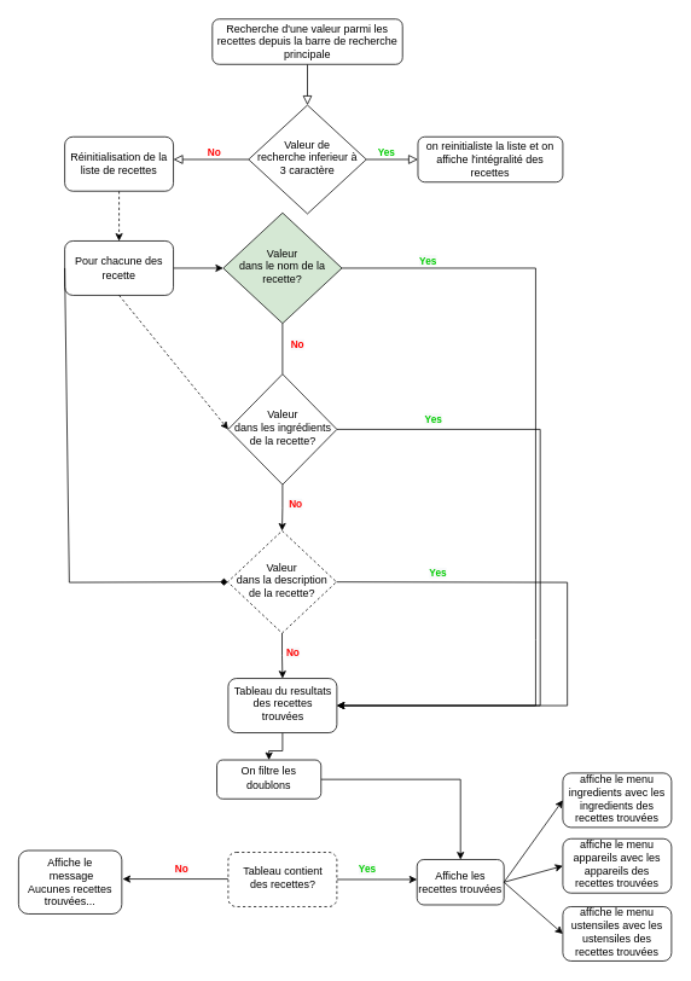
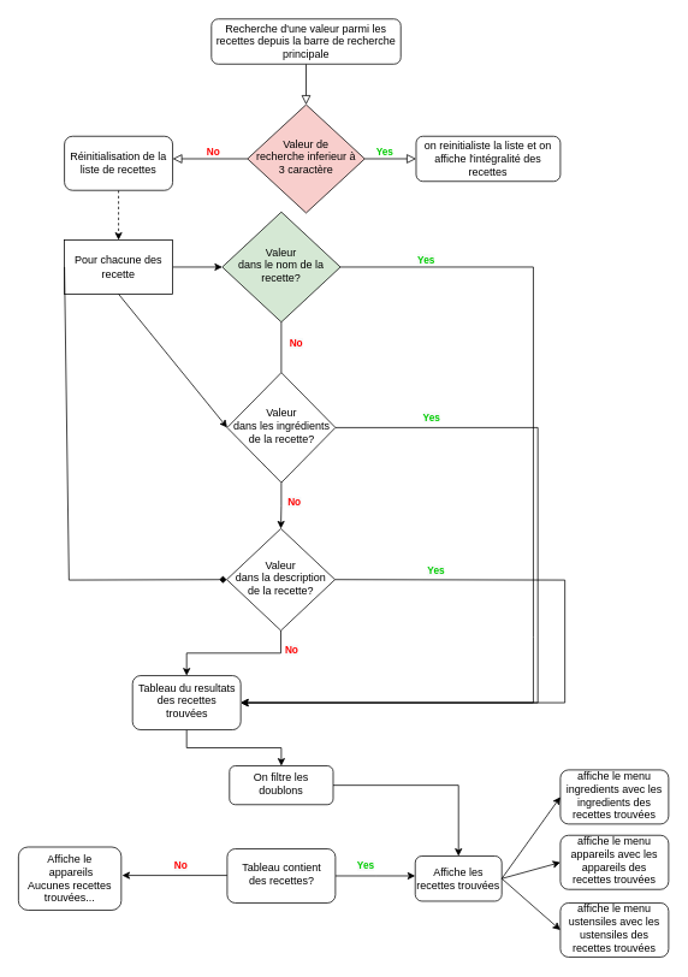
- <mxCell id="6" value="Valeur de &lt;br&gt;recherche inferieur à 3 caractère" style="rhombus;whiteSpace=wrap;html=1;shadow=0;fontFamily=Helvetica;fontSize=12;align=center;strokeWidth=1;spacing=6;spacingTop=-4;" vertex="1" parent="1"><mxGeometry x="274" y="115" width="130" height="120" as="geometry" /></mxCell>
+ <mxCell id="6" value="Valeur de &lt;br&gt;recherche inferieur à 3 caractère" style="rhombus;whiteSpace=wrap;html=1;shadow=0;fontFamily=Helvetica;fontSize=12;align=center;strokeWidth=1;spacing=6;spacingTop=-4;fillColor=#f8cecc;" vertex="1" parent="1"><mxGeometry x="274" y="115" width="130" height="120" as="geometry" /></mxCell>
- <mxCell id="17" value="Pour chacune des recette" style="rounded=1;whiteSpace=wrap;html=1;" vertex="1" parent="1"><mxGeometry x="71" y="265" width="120" height="60" as="geometry" /></mxCell>
+ <mxCell id="17" value="Pour chacune des recette" style="whiteSpace=wrap;html=1;rounded=0;" vertex="1" parent="1"><mxGeometry x="71" y="265" width="120" height="60" as="geometry" /></mxCell>
- <mxCell id="18" value="" style="endArrow=classic;html=1;rounded=0;exitX=0.5;exitY=1;exitDx=0;exitDy=0;entryX=0;entryY=0.5;entryDx=0;entryDy=0;dashed=1;" edge="1" parent="1" source="17" target="13"><mxGeometry width="50" height="50" relative="1" as="geometry"><mxPoint x="331" y="360" as="sourcePoint" /><mxPoint x="381" y="310" as="targetPoint" /></mxGeometry></mxCell>
+ <mxCell id="18" value="" style="endArrow=classic;html=1;rounded=0;exitX=0.5;exitY=1;exitDx=0;exitDy=0;entryX=0;entryY=0.5;entryDx=0;entryDy=0;" edge="1" parent="1" source="17" target="13"><mxGeometry width="50" height="50" relative="1" as="geometry"><mxPoint x="331" y="360" as="sourcePoint" /><mxPoint x="381" y="310" as="targetPoint" /></mxGeometry></mxCell>
- <mxCell id="15" value="Valeur &lt;br&gt;dans la description de la recette?" style="rhombus;whiteSpace=wrap;html=1;shadow=0;fontFamily=Helvetica;fontSize=12;align=center;strokeWidth=1;spacing=6;spacingTop=-4;dashed=1;" vertex="1" parent="1"><mxGeometry x="251" y="585" width="120" height="113" as="geometry" /></mxCell>
+ <mxCell id="15" value="Valeur &lt;br&gt;dans la description de la recette?" style="rhombus;whiteSpace=wrap;html=1;shadow=0;fontFamily=Helvetica;fontSize=12;align=center;strokeWidth=1;spacing=6;spacingTop=-4;" vertex="1" parent="1"><mxGeometry x="251" y="585" width="120" height="113" as="geometry" /></mxCell>
- <mxCell id="21" value="Tableau du resultats des recettes trouvées" style="whiteSpace=wrap;html=1;rounded=1;shadow=0;strokeWidth=1;spacing=6;spacingTop=-4;" vertex="1" parent="1"><mxGeometry x="251.5" y="748" width="120" height="60" as="geometry" /></mxCell>
+ <mxCell id="21" value="Tableau du resultats des recettes trouvées" style="whiteSpace=wrap;html=1;rounded=1;shadow=0;strokeWidth=1;spacing=6;spacingTop=-4;" vertex="1" parent="1"><mxGeometry x="146.5" y="748" width="120" height="60" as="geometry" /></mxCell>
- <mxCell id="39" value="On filtre les doublons" style="whiteSpace=wrap;html=1;rounded=1;shadow=0;strokeWidth=1;spacing=6;spacingTop=-4;" vertex="1" parent="1"><mxGeometry x="239" y="838" width="115" height="43" as="geometry" /></mxCell>
+ <mxCell id="39" value="On filtre les doublons" style="whiteSpace=wrap;html=1;rounded=1;shadow=0;strokeWidth=1;spacing=6;spacingTop=-4;" vertex="1" parent="1"><mxGeometry x="254" y="848" width="115" height="43" as="geometry" /></mxCell>
- <mxCell id="33" value="Tableau contient des recettes?" style="whiteSpace=wrap;html=1;rounded=1;shadow=0;strokeWidth=1;spacing=6;spacingTop=-4;dashed=1;" vertex="1" parent="1"><mxGeometry x="251.5" y="940" width="120" height="60" as="geometry" /></mxCell>
+ <mxCell id="33" value="Tableau contient des recettes?" style="whiteSpace=wrap;html=1;rounded=1;shadow=0;strokeWidth=1;spacing=6;spacingTop=-4;" vertex="1" parent="1"><mxGeometry x="251.5" y="940" width="120" height="60" as="geometry" /></mxCell>
- <mxCell id="35" value="Affiche le&lt;br&gt;&amp;nbsp;message&lt;br&gt;Aucunes recettes trouvées..." style="rounded=1;whiteSpace=wrap;html=1;" vertex="1" parent="1"><mxGeometry x="20" y="938" width="114" height="70" as="geometry" /></mxCell>
+ <mxCell id="35" value="Affiche le&lt;br&gt;&amp;nbsp;appareils&lt;br&gt;Aucunes recettes trouvées..." style="rounded=1;whiteSpace=wrap;html=1;" vertex="1" parent="1"><mxGeometry x="20" y="938" width="114" height="70" as="geometry" /></mxCell>
